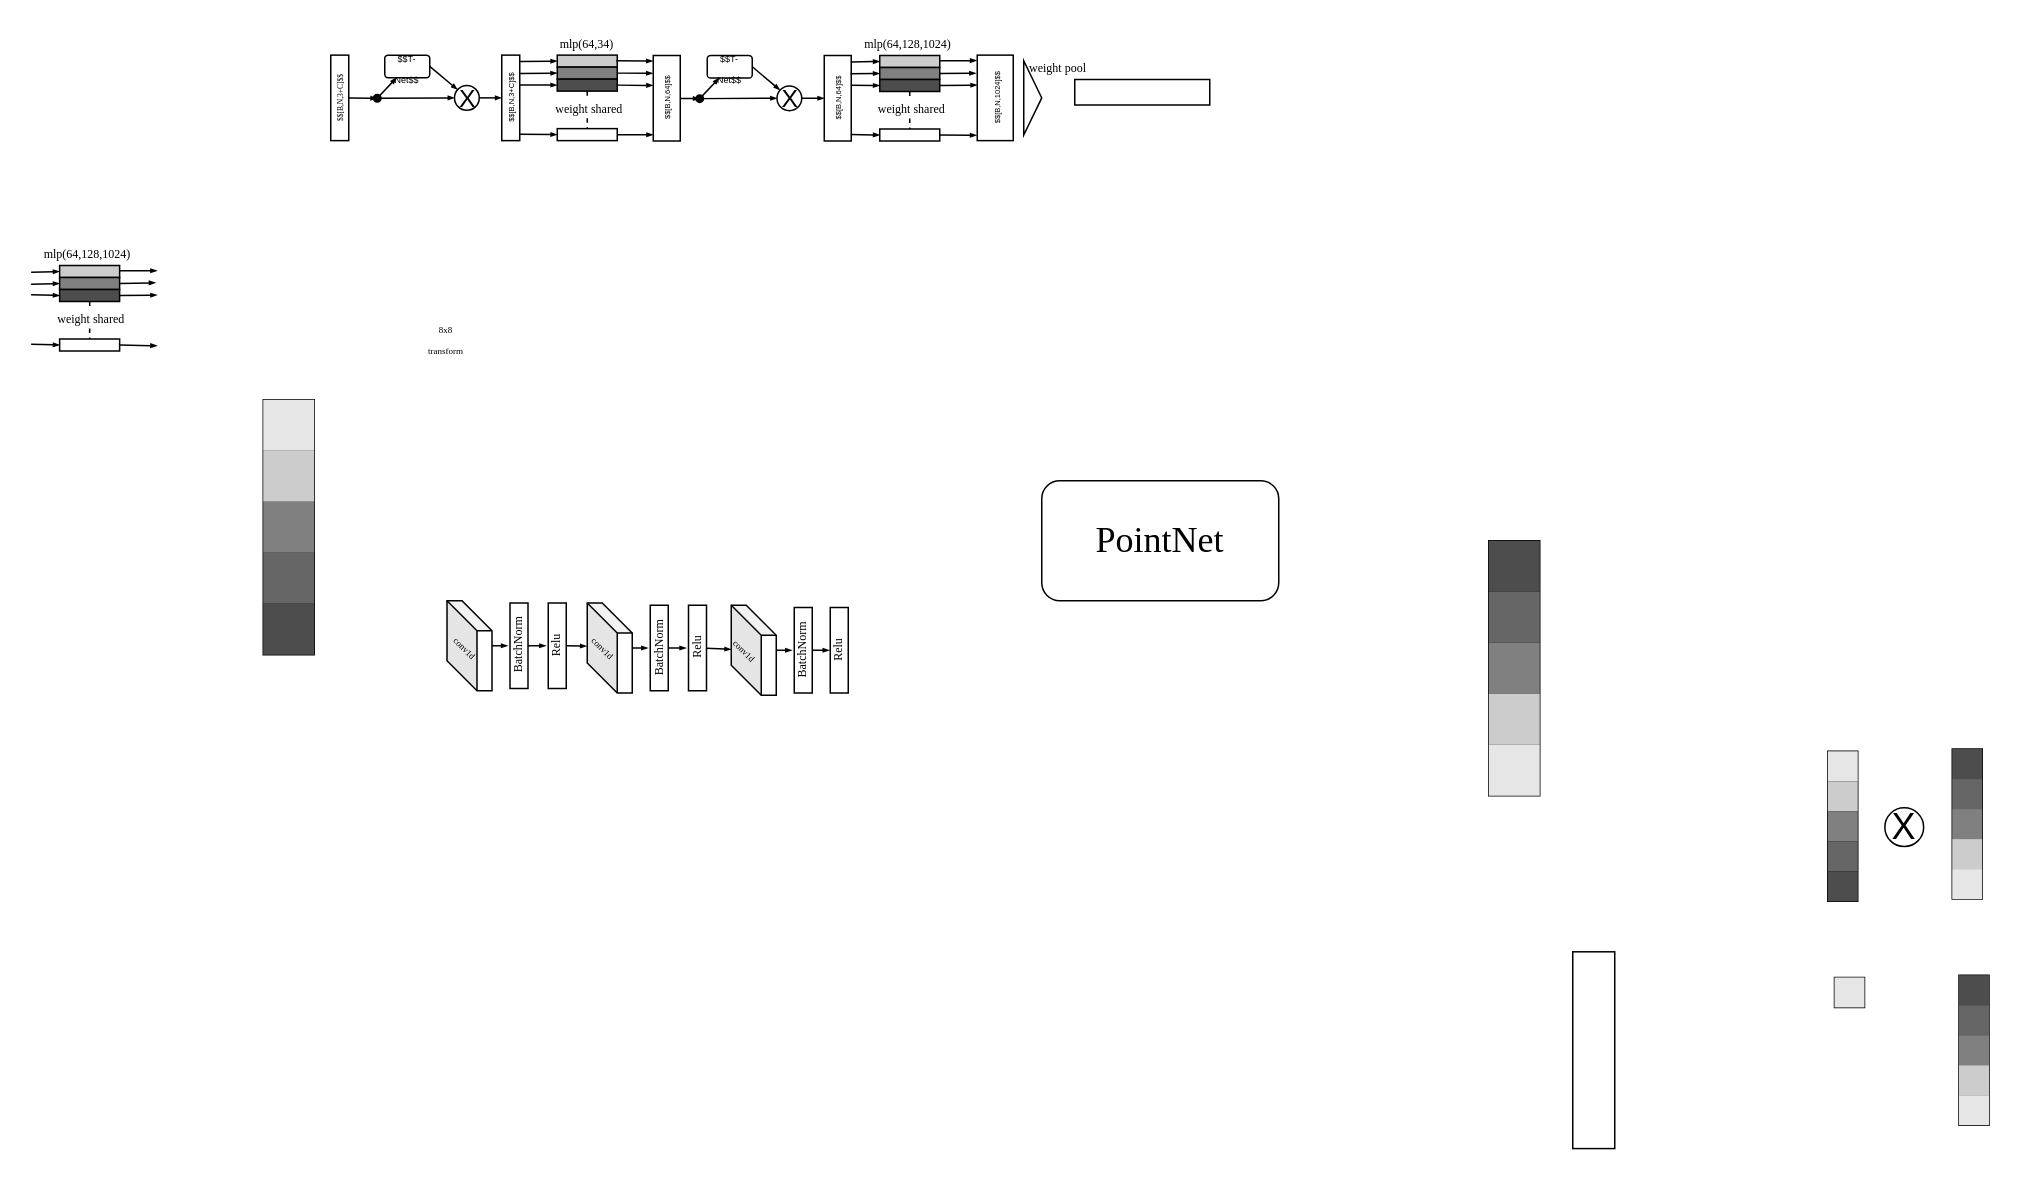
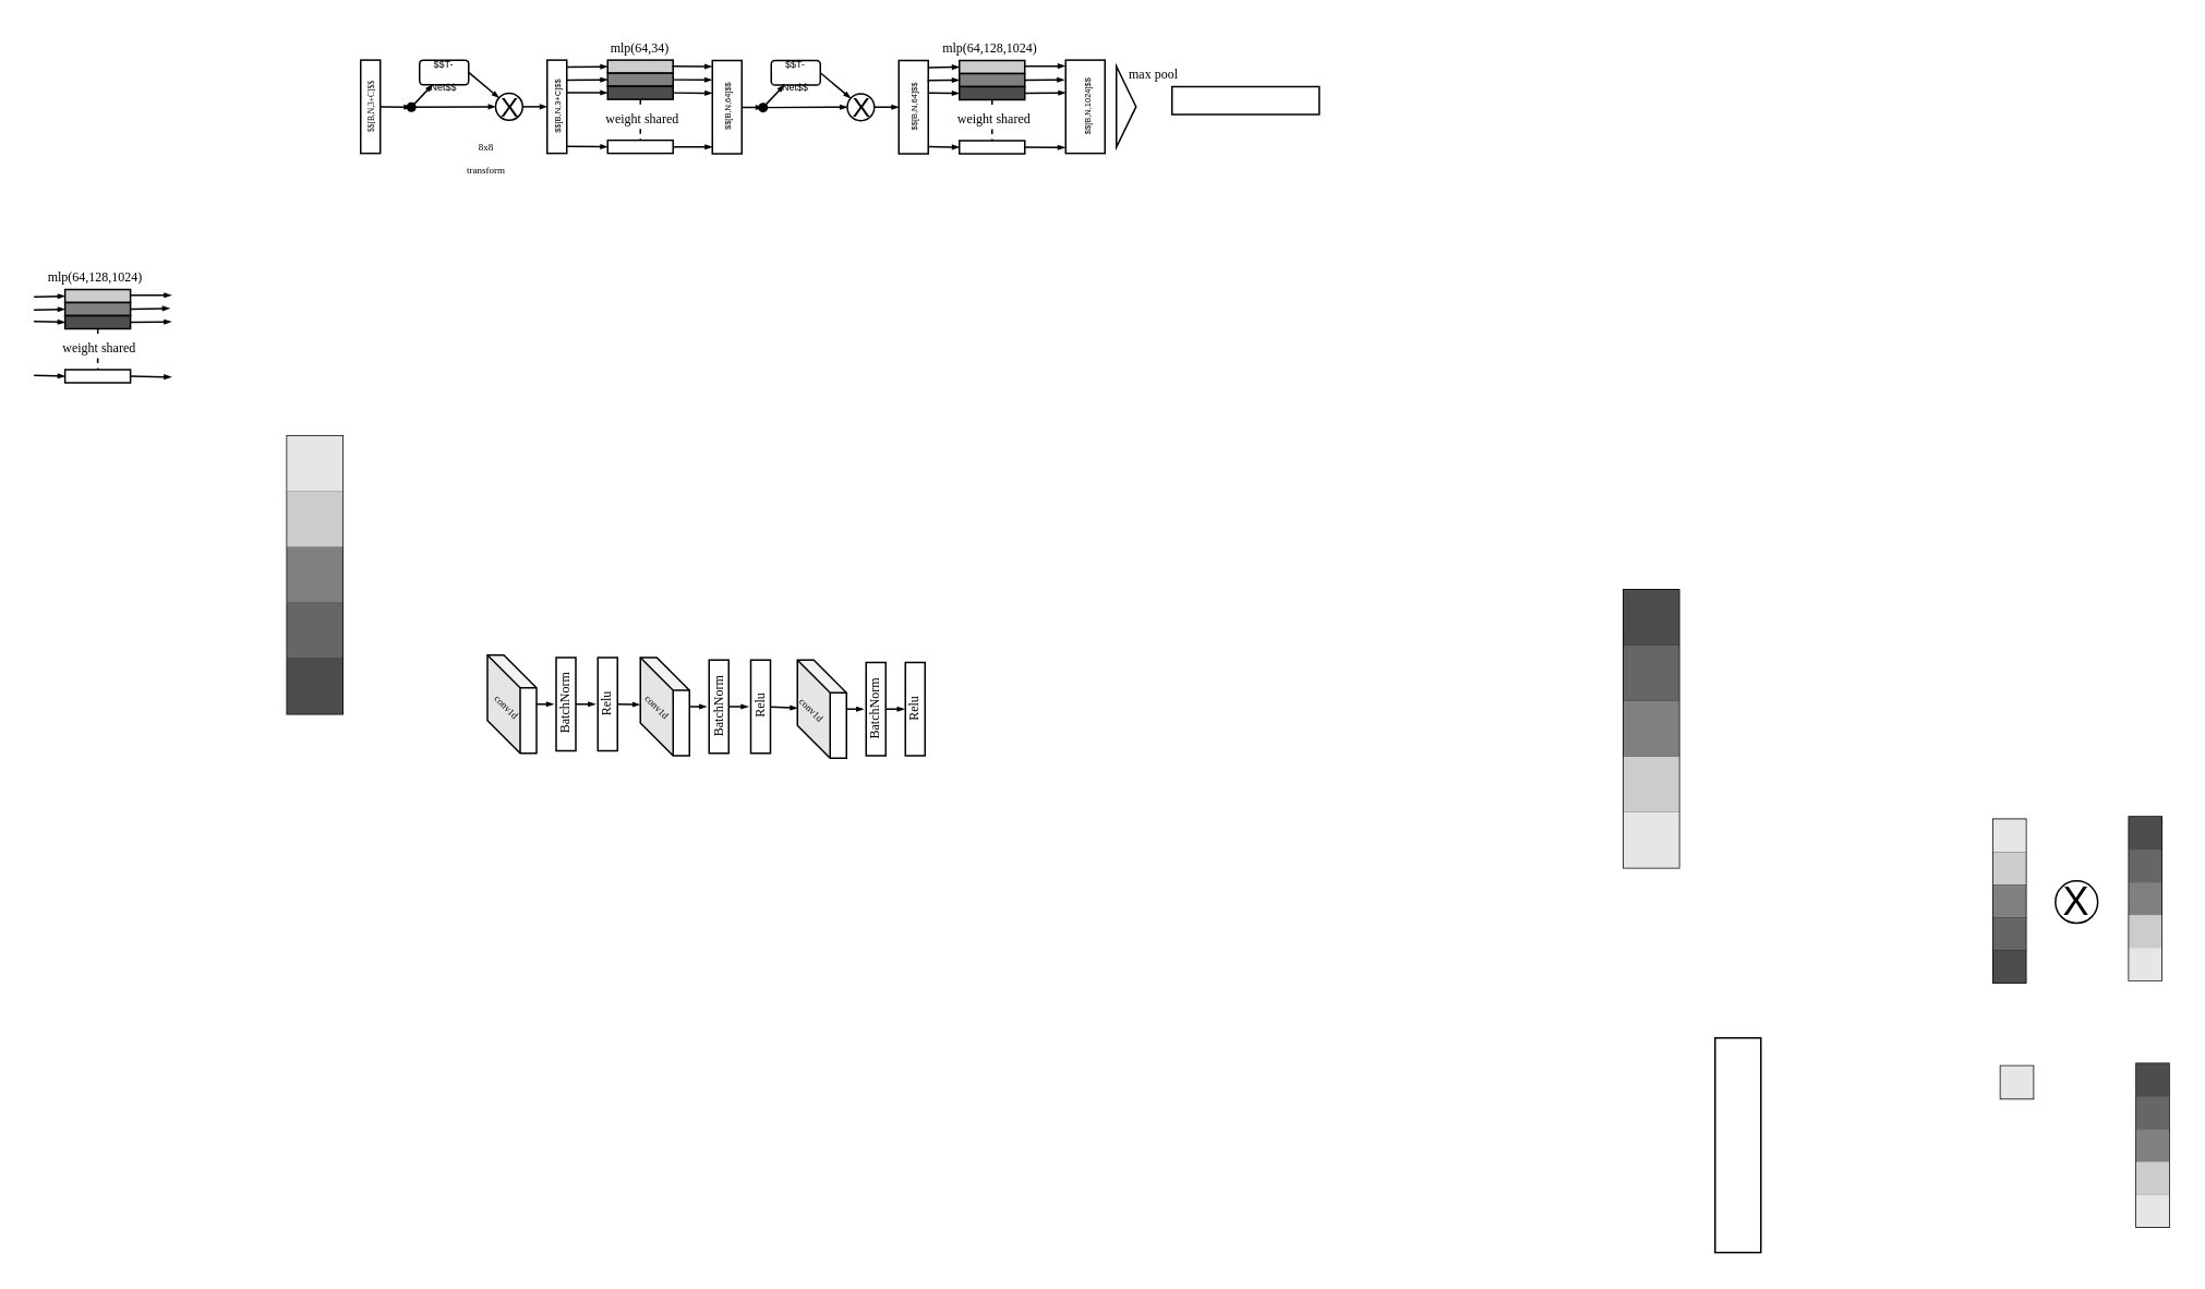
- <mxCell id="85" value="weight pool" style="text;html=1;strokeColor=none;fillColor=none;align=center;verticalAlign=middle;whiteSpace=wrap;rounded=0;fontSize=8;fontFamily=Times New Roman;fontColor=default;" vertex="1" parent="1"><mxGeometry x="675" y="30.25" width="60" height="30" as="geometry" /></mxCell>
+ <mxCell id="85" value="max pool" style="text;html=1;strokeColor=none;fillColor=none;align=center;verticalAlign=middle;whiteSpace=wrap;rounded=0;fontSize=8;fontFamily=Times New Roman;fontColor=default;" vertex="1" parent="1"><mxGeometry x="675" y="30.25" width="60" height="30" as="geometry" /></mxCell>
- <mxCell id="82" value="&lt;font style=&quot;font-size: 6px;&quot; face=&quot;Times New Roman&quot;&gt;8x8&lt;br&gt;transform&lt;/font&gt;" style="text;html=1;strokeColor=none;fillColor=none;align=center;verticalAlign=middle;whiteSpace=wrap;rounded=0;fontSize=11;fontFamily=Helvetica;fontColor=default;" vertex="1" parent="1"><mxGeometry x="279" y="215.25" width="36.25" height="20" as="geometry" /></mxCell>
+ <mxCell id="82" value="&lt;font style=&quot;font-size: 6px;&quot; face=&quot;Times New Roman&quot;&gt;8x8&lt;br&gt;transform&lt;/font&gt;" style="text;html=1;strokeColor=none;fillColor=none;align=center;verticalAlign=middle;whiteSpace=wrap;rounded=0;fontSize=11;fontFamily=Helvetica;fontColor=default;" vertex="1" parent="1"><mxGeometry x="279" y="85.25" width="36.25" height="20" as="geometry" /></mxCell>
- <mxCell id="81" value="&lt;font style=&quot;font-size: 24px;&quot; face=&quot;Times New Roman&quot;&gt;PointNet&lt;/font&gt;" style="rounded=1;whiteSpace=wrap;html=1;fontFamily=Helvetica;fontSize=11;fontColor=default;" vertex="1" parent="1"><mxGeometry x="694" y="320" width="158" height="80" as="geometry" /></mxCell>
